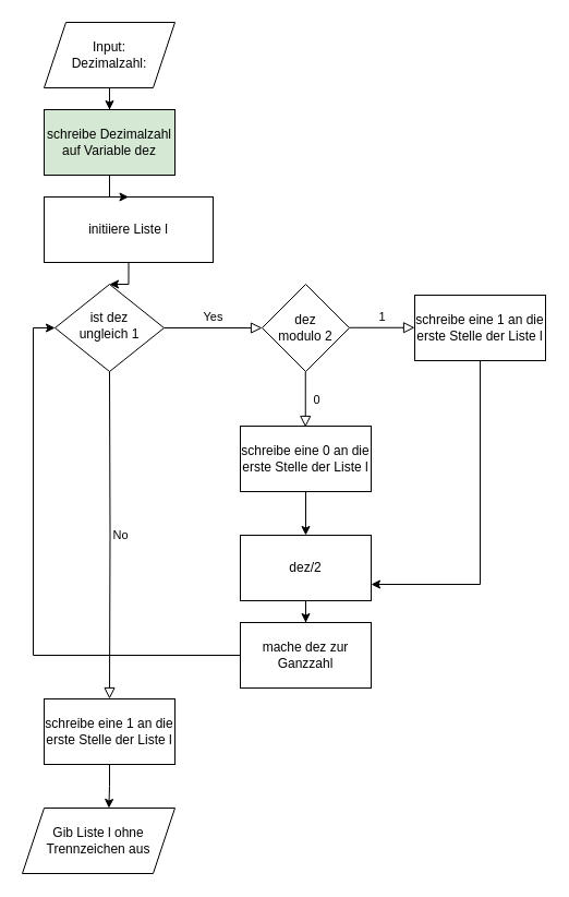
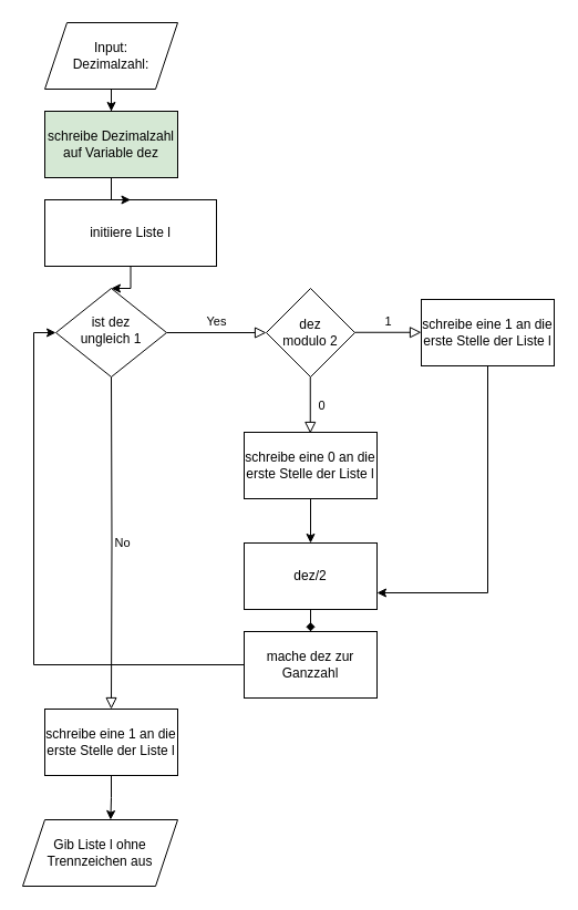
- <mxCell id="17" value="" style="edgeStyle=orthogonalEdgeStyle;rounded=0;orthogonalLoop=1;jettySize=auto;html=1;" edge="1" parent="1" source="18" target="20"><mxGeometry relative="1" as="geometry" /></mxCell>
+ <mxCell id="17" value="" style="edgeStyle=orthogonalEdgeStyle;rounded=0;orthogonalLoop=1;jettySize=auto;html=1;endArrow=diamond;" edge="1" parent="1" source="18" target="20"><mxGeometry relative="1" as="geometry" /></mxCell>
